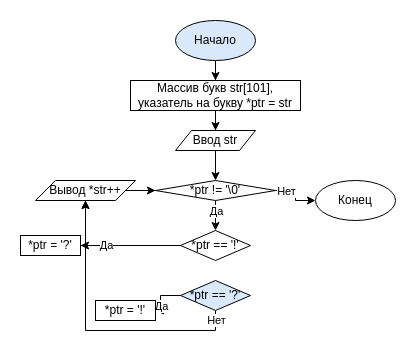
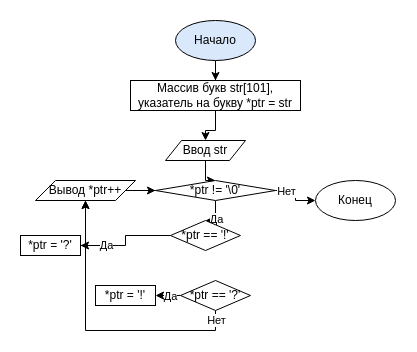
- <mxCell id="7" value="Ввод str" style="shape=parallelogram;perimeter=parallelogramPerimeter;whiteSpace=wrap;html=1;" vertex="1" parent="1"><mxGeometry x="175" y="130" width="80" height="20" as="geometry" /></mxCell>
+ <mxCell id="7" value="Ввод str" style="shape=parallelogram;perimeter=parallelogramPerimeter;whiteSpace=wrap;html=1;" vertex="1" parent="1"><mxGeometry x="165" y="140" width="80" height="20" as="geometry" /></mxCell>
- <mxCell id="18" value="Вывод *str++" style="shape=parallelogram;perimeter=parallelogramPerimeter;whiteSpace=wrap;html=1;" vertex="1" parent="1"><mxGeometry x="35" y="180" width="100" height="20" as="geometry" /></mxCell>
+ <mxCell id="18" value="Вывод *ptr++" style="shape=parallelogram;perimeter=parallelogramPerimeter;whiteSpace=wrap;html=1;" vertex="1" parent="1"><mxGeometry x="35" y="180" width="100" height="20" as="geometry" /></mxCell>
- <mxCell id="16" value="*ptr == '!'" style="rhombus;whiteSpace=wrap;html=1;" vertex="1" parent="1"><mxGeometry x="180" y="230" width="70" height="30" as="geometry" /></mxCell>
+ <mxCell id="16" value="*ptr == '!'" style="rhombus;whiteSpace=wrap;html=1;" vertex="1" parent="1"><mxGeometry x="170" y="220" width="70" height="30" as="geometry" /></mxCell>
- <mxCell id="23" value="*ptr == '?'" style="rhombus;whiteSpace=wrap;html=1;fillColor=#dae8fc;" vertex="1" parent="1"><mxGeometry x="180" y="280" width="70" height="30" as="geometry" /></mxCell>
+ <mxCell id="23" value="*ptr == '?'" style="rhombus;whiteSpace=wrap;html=1;" vertex="1" parent="1"><mxGeometry x="180" y="280" width="70" height="30" as="geometry" /></mxCell>
- <mxCell id="26" value="*ptr = '!'" style="rounded=0;whiteSpace=wrap;html=1;" vertex="1" parent="1"><mxGeometry x="95" y="300" width="60" height="20" as="geometry" /></mxCell>
+ <mxCell id="26" value="*ptr = '!'" style="rounded=0;whiteSpace=wrap;html=1;" vertex="1" parent="1"><mxGeometry x="95" y="285" width="60" height="20" as="geometry" /></mxCell>
